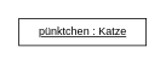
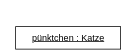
- <mxCell id="2" value="pünktchen : Katze" style="html=1;fontStyle=4" parent="1" vertex="1"><mxGeometry x="20" y="20" width="140" height="30" as="geometry" /></mxCell>
+ <mxCell id="2" value="pünktchen : Katze" style="html=1;fontStyle=4" parent="1" vertex="1"><mxGeometry x="20" y="35" width="140" height="30" as="geometry" /></mxCell>
